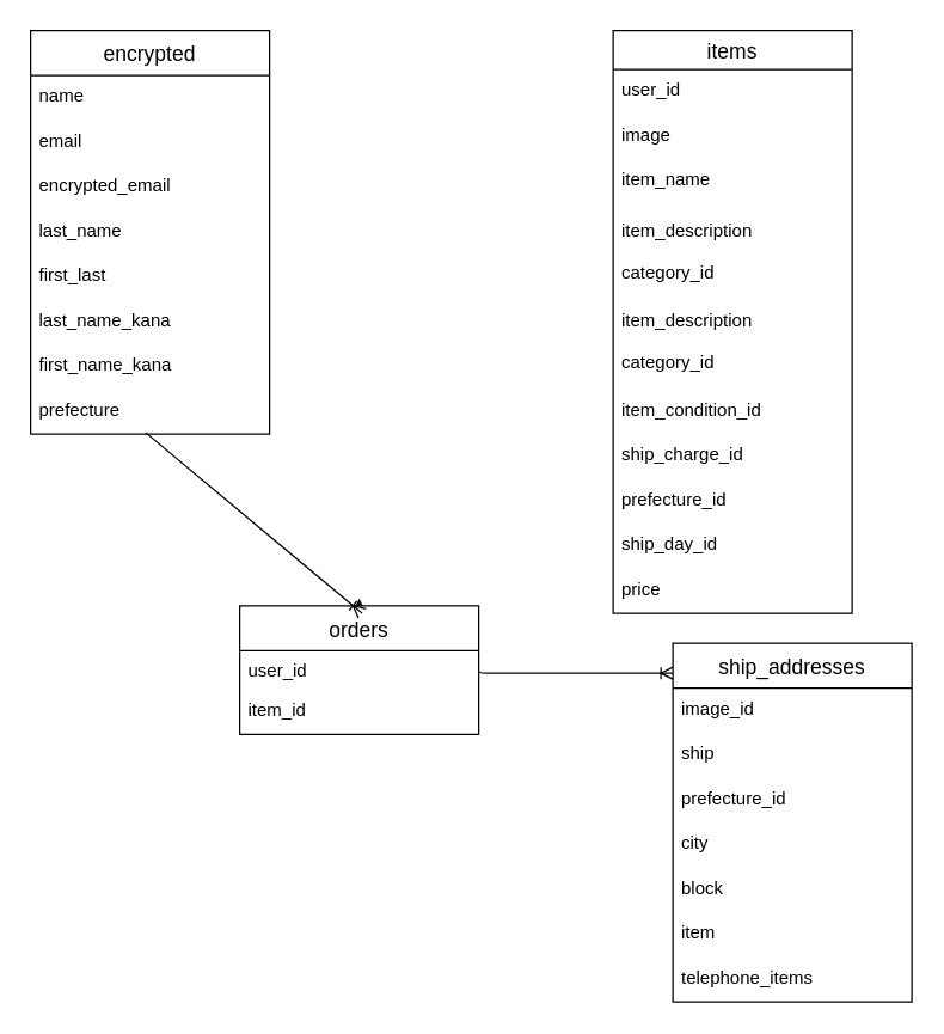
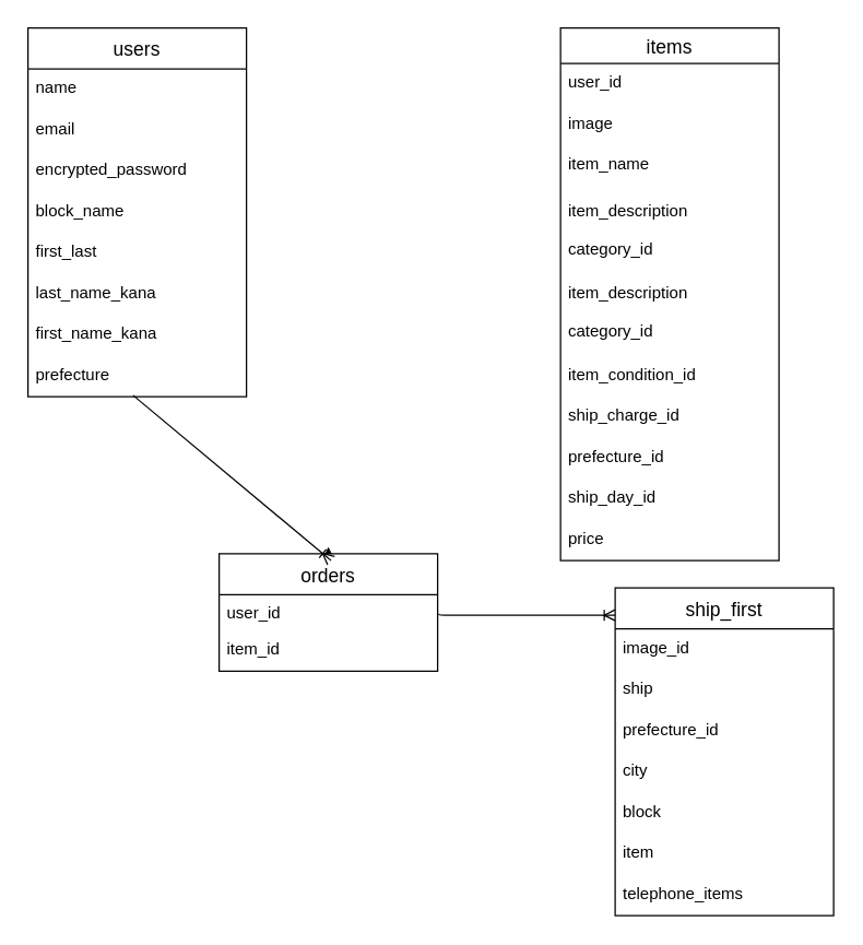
- <mxCell id="4" value="encrypted" style="swimlane;fontStyle=0;childLayout=stackLayout;horizontal=1;startSize=30;horizontalStack=0;resizeParent=1;resizeParentMax=0;resizeLast=0;collapsible=1;marginBottom=0;align=center;fontSize=14;" parent="1" vertex="1"><mxGeometry x="20" y="20" width="160" height="270" as="geometry" /></mxCell>
+ <mxCell id="4" value="users" style="swimlane;fontStyle=0;childLayout=stackLayout;horizontal=1;startSize=30;horizontalStack=0;resizeParent=1;resizeParentMax=0;resizeLast=0;collapsible=1;marginBottom=0;align=center;fontSize=14;" parent="1" vertex="1"><mxGeometry x="20" y="20" width="160" height="270" as="geometry" /></mxCell>
- <mxCell id="7" value="encrypted_email&#10;&#10;" style="text;strokeColor=none;fillColor=none;spacingLeft=4;spacingRight=4;overflow=hidden;rotatable=0;points=[[0,0.5],[1,0.5]];portConstraint=eastwest;fontSize=12;" vertex="1" parent="4"><mxGeometry y="90" width="160" height="30" as="geometry" /></mxCell>
+ <mxCell id="7" value="encrypted_password&#10;&#10;" style="text;strokeColor=none;fillColor=none;spacingLeft=4;spacingRight=4;overflow=hidden;rotatable=0;points=[[0,0.5],[1,0.5]];portConstraint=eastwest;fontSize=12;" vertex="1" parent="4"><mxGeometry y="90" width="160" height="30" as="geometry" /></mxCell>
- <mxCell id="8" value="last_name" style="text;strokeColor=none;fillColor=none;spacingLeft=4;spacingRight=4;overflow=hidden;rotatable=0;points=[[0,0.5],[1,0.5]];portConstraint=eastwest;fontSize=12;" vertex="1" parent="4"><mxGeometry y="120" width="160" height="30" as="geometry" /></mxCell>
+ <mxCell id="8" value="block_name" style="text;strokeColor=none;fillColor=none;spacingLeft=4;spacingRight=4;overflow=hidden;rotatable=0;points=[[0,0.5],[1,0.5]];portConstraint=eastwest;fontSize=12;" vertex="1" parent="4"><mxGeometry y="120" width="160" height="30" as="geometry" /></mxCell>
- <mxCell id="28" value="ship_addresses" style="swimlane;fontStyle=0;childLayout=stackLayout;horizontal=1;startSize=30;horizontalStack=0;resizeParent=1;resizeParentMax=0;resizeLast=0;collapsible=1;marginBottom=0;align=center;fontSize=14;" parent="1" vertex="1"><mxGeometry x="450" y="430" width="160" height="240" as="geometry" /></mxCell>
+ <mxCell id="28" value="ship_first" style="swimlane;fontStyle=0;childLayout=stackLayout;horizontal=1;startSize=30;horizontalStack=0;resizeParent=1;resizeParentMax=0;resizeLast=0;collapsible=1;marginBottom=0;align=center;fontSize=14;" parent="1" vertex="1"><mxGeometry x="450" y="430" width="160" height="240" as="geometry" /></mxCell>
